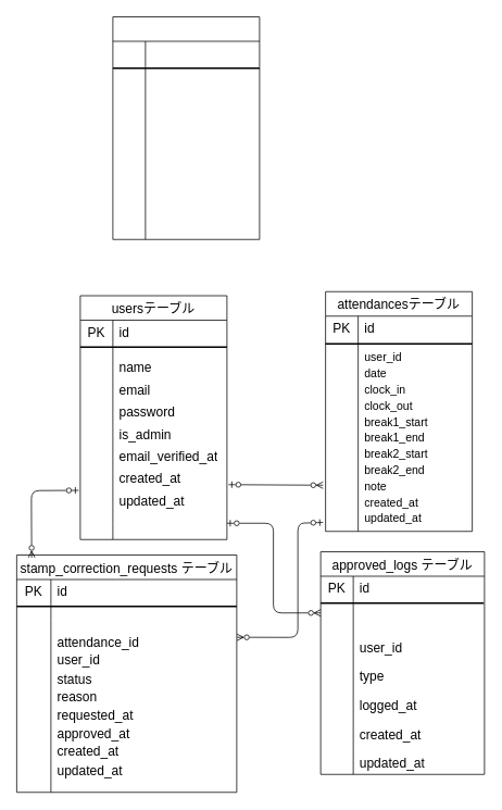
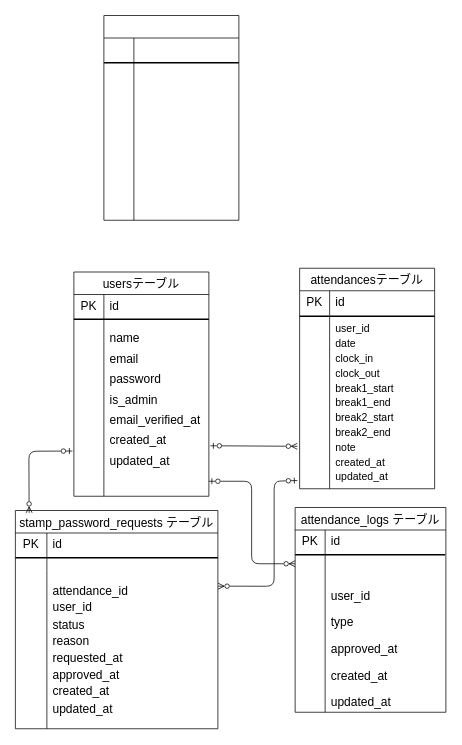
- <mxCell id="36" value="approved_logs テーブル" style="shape=table;startSize=30;container=1;collapsible=0;childLayout=tableLayout;fixedRows=1;rowLines=0;fontStyle=0;strokeColor=default;fontSize=16;" vertex="1" parent="35"><mxGeometry width="201" height="273" as="geometry" /></mxCell>
+ <mxCell id="36" value="attendance_logs テーブル" style="shape=table;startSize=30;container=1;collapsible=0;childLayout=tableLayout;fixedRows=1;rowLines=0;fontStyle=0;strokeColor=default;fontSize=16;" vertex="1" parent="35"><mxGeometry width="201" height="273" as="geometry" /></mxCell>
- <mxCell id="24" value="stamp_correction_requests テーブル" style="shape=table;startSize=30;container=1;collapsible=0;childLayout=tableLayout;fixedRows=1;rowLines=0;fontStyle=0;strokeColor=default;fontSize=16;" vertex="1" parent="23"><mxGeometry width="270" height="291" as="geometry" /></mxCell>
+ <mxCell id="24" value="stamp_password_requests テーブル" style="shape=table;startSize=30;container=1;collapsible=0;childLayout=tableLayout;fixedRows=1;rowLines=0;fontStyle=0;strokeColor=default;fontSize=16;" vertex="1" parent="23"><mxGeometry width="270" height="291" as="geometry" /></mxCell>
- <mxCell id="45" value="&lt;p data-pm-slice=&quot;1 1 []&quot;&gt;user_id&lt;br/&gt;&lt;/p&gt;&lt;p&gt;type&lt;br/&gt;&lt;/p&gt;&lt;p&gt;logged_at&lt;br/&gt;&lt;/p&gt;&lt;p&gt;created_at&lt;br/&gt;&lt;/p&gt;&lt;p&gt;updated_at&lt;/p&gt;" style="shape=partialRectangle;html=1;whiteSpace=wrap;connectable=0;fillColor=none;top=0;left=0;bottom=0;right=0;align=left;spacingLeft=6;overflow=hidden;strokeColor=inherit;fontSize=16;" vertex="1" parent="43"><mxGeometry x="40" width="161" height="183" as="geometry"><mxRectangle width="161" height="183" as="alternateBounds" /></mxGeometry></mxCell>
+ <mxCell id="45" value="&lt;p data-pm-slice=&quot;1 1 []&quot;&gt;user_id&lt;br/&gt;&lt;/p&gt;&lt;p&gt;type&lt;br/&gt;&lt;/p&gt;&lt;p&gt;approved_at&lt;br/&gt;&lt;/p&gt;&lt;p&gt;created_at&lt;br/&gt;&lt;/p&gt;&lt;p&gt;updated_at&lt;/p&gt;" style="shape=partialRectangle;html=1;whiteSpace=wrap;connectable=0;fillColor=none;top=0;left=0;bottom=0;right=0;align=left;spacingLeft=6;overflow=hidden;strokeColor=inherit;fontSize=16;" vertex="1" parent="43"><mxGeometry x="40" width="161" height="183" as="geometry"><mxRectangle width="161" height="183" as="alternateBounds" /></mxGeometry></mxCell>
